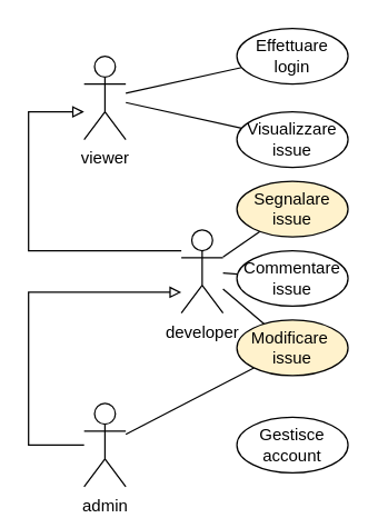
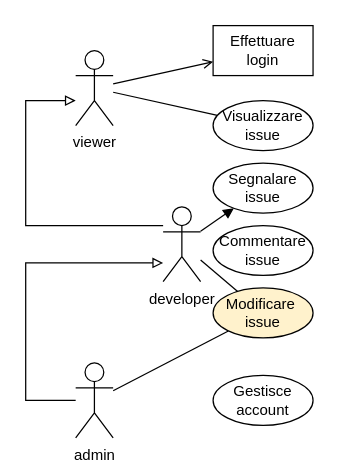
- <mxCell id="14" value="Effettuare login" style="ellipse;whiteSpace=wrap;html=1;" parent="1" vertex="1"><mxGeometry x="170" y="20" width="80" height="40" as="geometry" /></mxCell>
+ <mxCell id="14" value="Effettuare login" style="whiteSpace=wrap;html=1;rounded=0;" parent="1" vertex="1"><mxGeometry x="170" y="20" width="80" height="40" as="geometry" /></mxCell>
- <mxCell id="8" style="rounded=0;orthogonalLoop=1;jettySize=auto;html=1;endArrow=none;startFill=0;" parent="1" source="9" target="14" edge="1"><mxGeometry relative="1" as="geometry" /></mxCell>
+ <mxCell id="8" style="rounded=0;orthogonalLoop=1;jettySize=auto;html=1;endArrow=open;startFill=0;" parent="1" source="9" target="14" edge="1"><mxGeometry relative="1" as="geometry" /></mxCell>
- <mxCell id="13" value="Segnalare issue" style="ellipse;whiteSpace=wrap;html=1;fillColor=#fff2cc;" parent="1" vertex="1"><mxGeometry x="170" y="130" width="80" height="40" as="geometry" /></mxCell>
+ <mxCell id="13" value="Segnalare issue" style="ellipse;whiteSpace=wrap;html=1;" parent="1" vertex="1"><mxGeometry x="170" y="130" width="80" height="40" as="geometry" /></mxCell>
- <mxCell id="2" style="rounded=0;orthogonalLoop=1;jettySize=auto;html=1;endArrow=none;startFill=0;" parent="1" source="12" target="13" edge="1"><mxGeometry relative="1" as="geometry"><mxPoint x="90" y="197.931" as="sourcePoint" /></mxGeometry></mxCell>
+ <mxCell id="2" style="rounded=0;orthogonalLoop=1;jettySize=auto;html=1;endArrow=block;startFill=0;" parent="1" source="12" target="13" edge="1"><mxGeometry relative="1" as="geometry"><mxPoint x="90" y="197.931" as="sourcePoint" /></mxGeometry></mxCell>
- <mxCell id="3" style="rounded=0;orthogonalLoop=1;jettySize=auto;html=1;endArrow=none;startFill=0;" parent="1" source="12" target="16" edge="1"><mxGeometry relative="1" as="geometry"><mxPoint x="90" y="203.103" as="sourcePoint" /></mxGeometry></mxCell>
